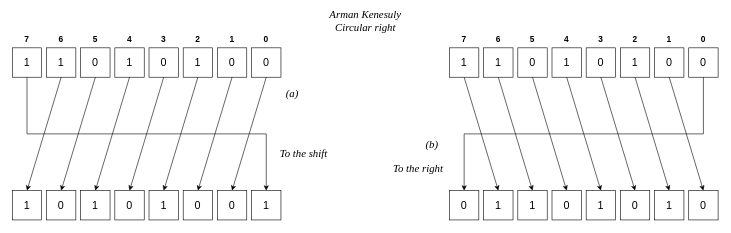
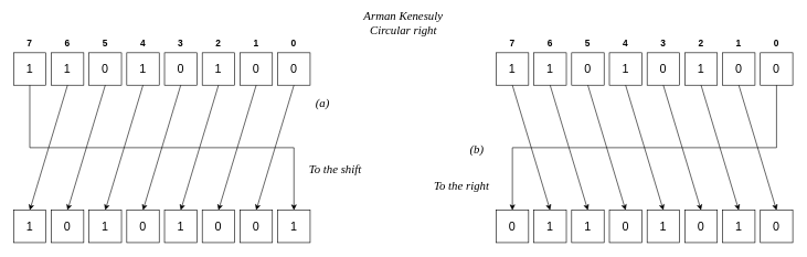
- <mxCell id="70" value="&lt;font style=&quot;font-size: 18px;&quot; face=&quot;Times New Roman&quot;&gt;&lt;i&gt;(b)&lt;br&gt;&lt;/i&gt;&lt;/font&gt;" style="text;html=1;strokeColor=none;fillColor=none;align=center;verticalAlign=middle;whiteSpace=wrap;rounded=0;fontSize=18;" vertex="1" parent="1"><mxGeometry x="640" y="226" width="160" height="30" as="geometry" /></mxCell>
+ <mxCell id="70" value="&lt;font style=&quot;font-size: 18px;&quot; face=&quot;Times New Roman&quot;&gt;&lt;i&gt;(b)&lt;br&gt;&lt;/i&gt;&lt;/font&gt;" style="text;html=1;strokeColor=none;fillColor=none;align=center;verticalAlign=middle;whiteSpace=wrap;rounded=0;fontSize=18;" vertex="1" parent="1"><mxGeometry x="640" y="211" width="160" height="30" as="geometry" /></mxCell>
